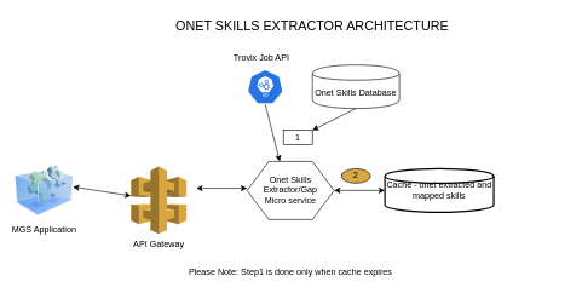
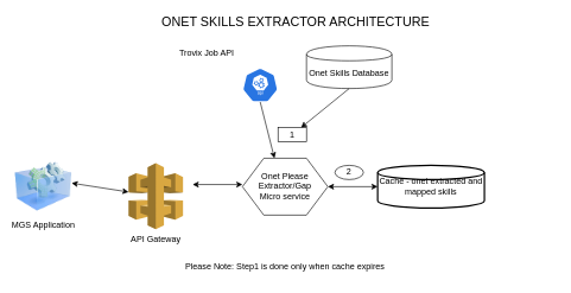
- <mxCell id="15" value="&lt;font style=&quot;font-size: 18px&quot;&gt;ONET SKILLS EXTRACTOR ARCHITECTURE&lt;/font&gt;" style="text;html=1;strokeColor=none;fillColor=none;align=center;verticalAlign=middle;whiteSpace=wrap;rounded=0;" vertex="1" parent="1"><mxGeometry x="170" y="25" width="520" height="20" as="geometry" /></mxCell>
+ <mxCell id="15" value="&lt;font style=&quot;font-size: 18px&quot;&gt;ONET SKILLS EXTRACTOR ARCHITECTURE&lt;/font&gt;" style="text;html=1;strokeColor=none;fillColor=none;align=center;verticalAlign=middle;whiteSpace=wrap;rounded=0;" vertex="1" parent="1"><mxGeometry x="155" y="20" width="520" height="20" as="geometry" /></mxCell>
- <mxCell id="9" value="Trovix Job API" style="text;html=1;strokeColor=none;fillColor=none;align=center;verticalAlign=middle;whiteSpace=wrap;rounded=0;" vertex="1" parent="1"><mxGeometry x="320" y="69" width="80" height="20" as="geometry" /></mxCell>
+ <mxCell id="9" value="Trovix Job API" style="text;html=1;strokeColor=none;fillColor=none;align=center;verticalAlign=middle;whiteSpace=wrap;rounded=0;" vertex="1" parent="1"><mxGeometry x="250" y="64" width="80" height="20" as="geometry" /></mxCell>
- <mxCell id="5" value="Onet Skills Database" style="shape=cylinder;whiteSpace=wrap;html=1;boundedLbl=1;backgroundOutline=1;" vertex="1" parent="1"><mxGeometry x="430" y="89" width="120" height="60" as="geometry" /></mxCell>
+ <mxCell id="5" value="Onet Skills Database" style="shape=cylinder;whiteSpace=wrap;html=1;boundedLbl=1;backgroundOutline=1;" vertex="1" parent="1"><mxGeometry x="430" y="64" width="120" height="60" as="geometry" /></mxCell>
- <mxCell id="13" value="2" style="ellipse;whiteSpace=wrap;html=1;fillColor=#d9a741;" vertex="1" parent="1"><mxGeometry x="470" y="232" width="40" height="20" as="geometry" /></mxCell>
+ <mxCell id="13" value="2" style="ellipse;whiteSpace=wrap;html=1;" vertex="1" parent="1"><mxGeometry x="470" y="232" width="40" height="20" as="geometry" /></mxCell>
- <mxCell id="3" value="&lt;span style=&quot;white-space: normal&quot;&gt;Onet Skills Extractor/Gap&lt;br&gt;Micro service&lt;br&gt;&lt;/span&gt;" style="shape=hexagon;perimeter=hexagonPerimeter2;whiteSpace=wrap;html=1;" vertex="1" parent="1"><mxGeometry x="340" y="222" width="120" height="80" as="geometry" /></mxCell>
+ <mxCell id="3" value="&lt;span style=&quot;white-space: normal&quot;&gt;Onet Please Extractor/Gap&lt;br&gt;Micro service&lt;br&gt;&lt;/span&gt;" style="shape=hexagon;perimeter=hexagonPerimeter2;whiteSpace=wrap;html=1;" vertex="1" parent="1"><mxGeometry x="340" y="222" width="120" height="80" as="geometry" /></mxCell>
